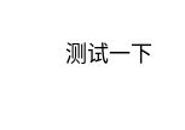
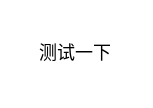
- <mxCell id="2" value="测试一下" style="text;html=1;align=center;verticalAlign=middle;whiteSpace=wrap;rounded=0;" vertex="1" parent="1"><mxGeometry x="30" y="15" width="60" height="30" as="geometry" /></mxCell>
+ <mxCell id="2" value="测试一下" style="text;html=1;align=center;verticalAlign=middle;whiteSpace=wrap;rounded=0;" vertex="1" parent="1"><mxGeometry x="20" y="20" width="60" height="30" as="geometry" /></mxCell>
